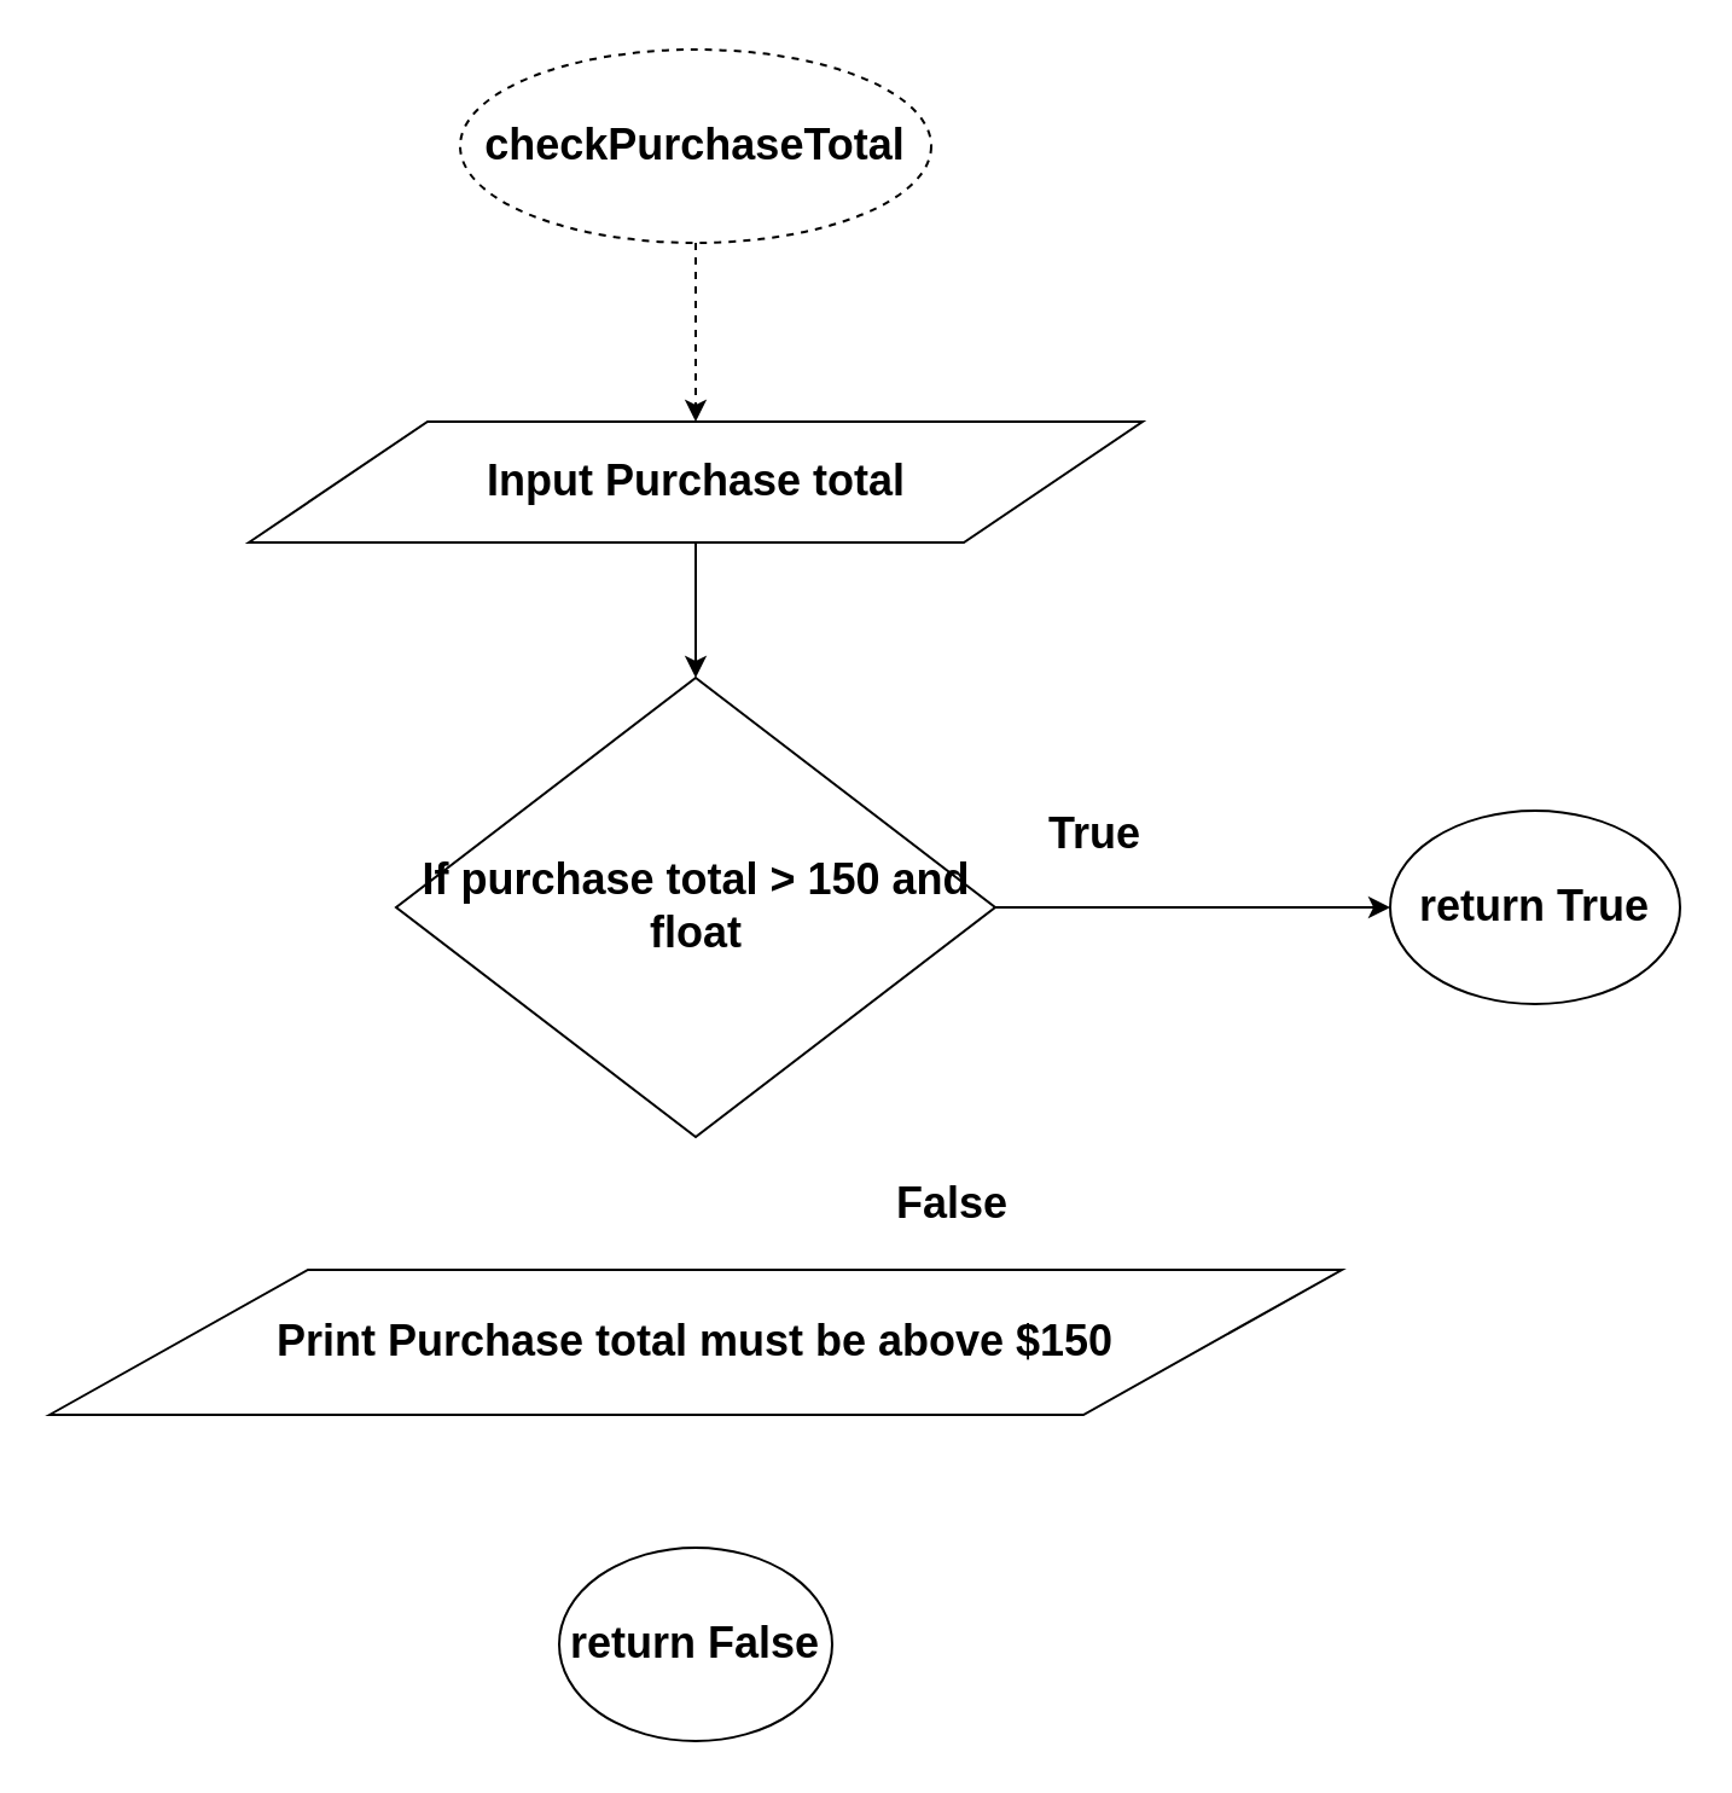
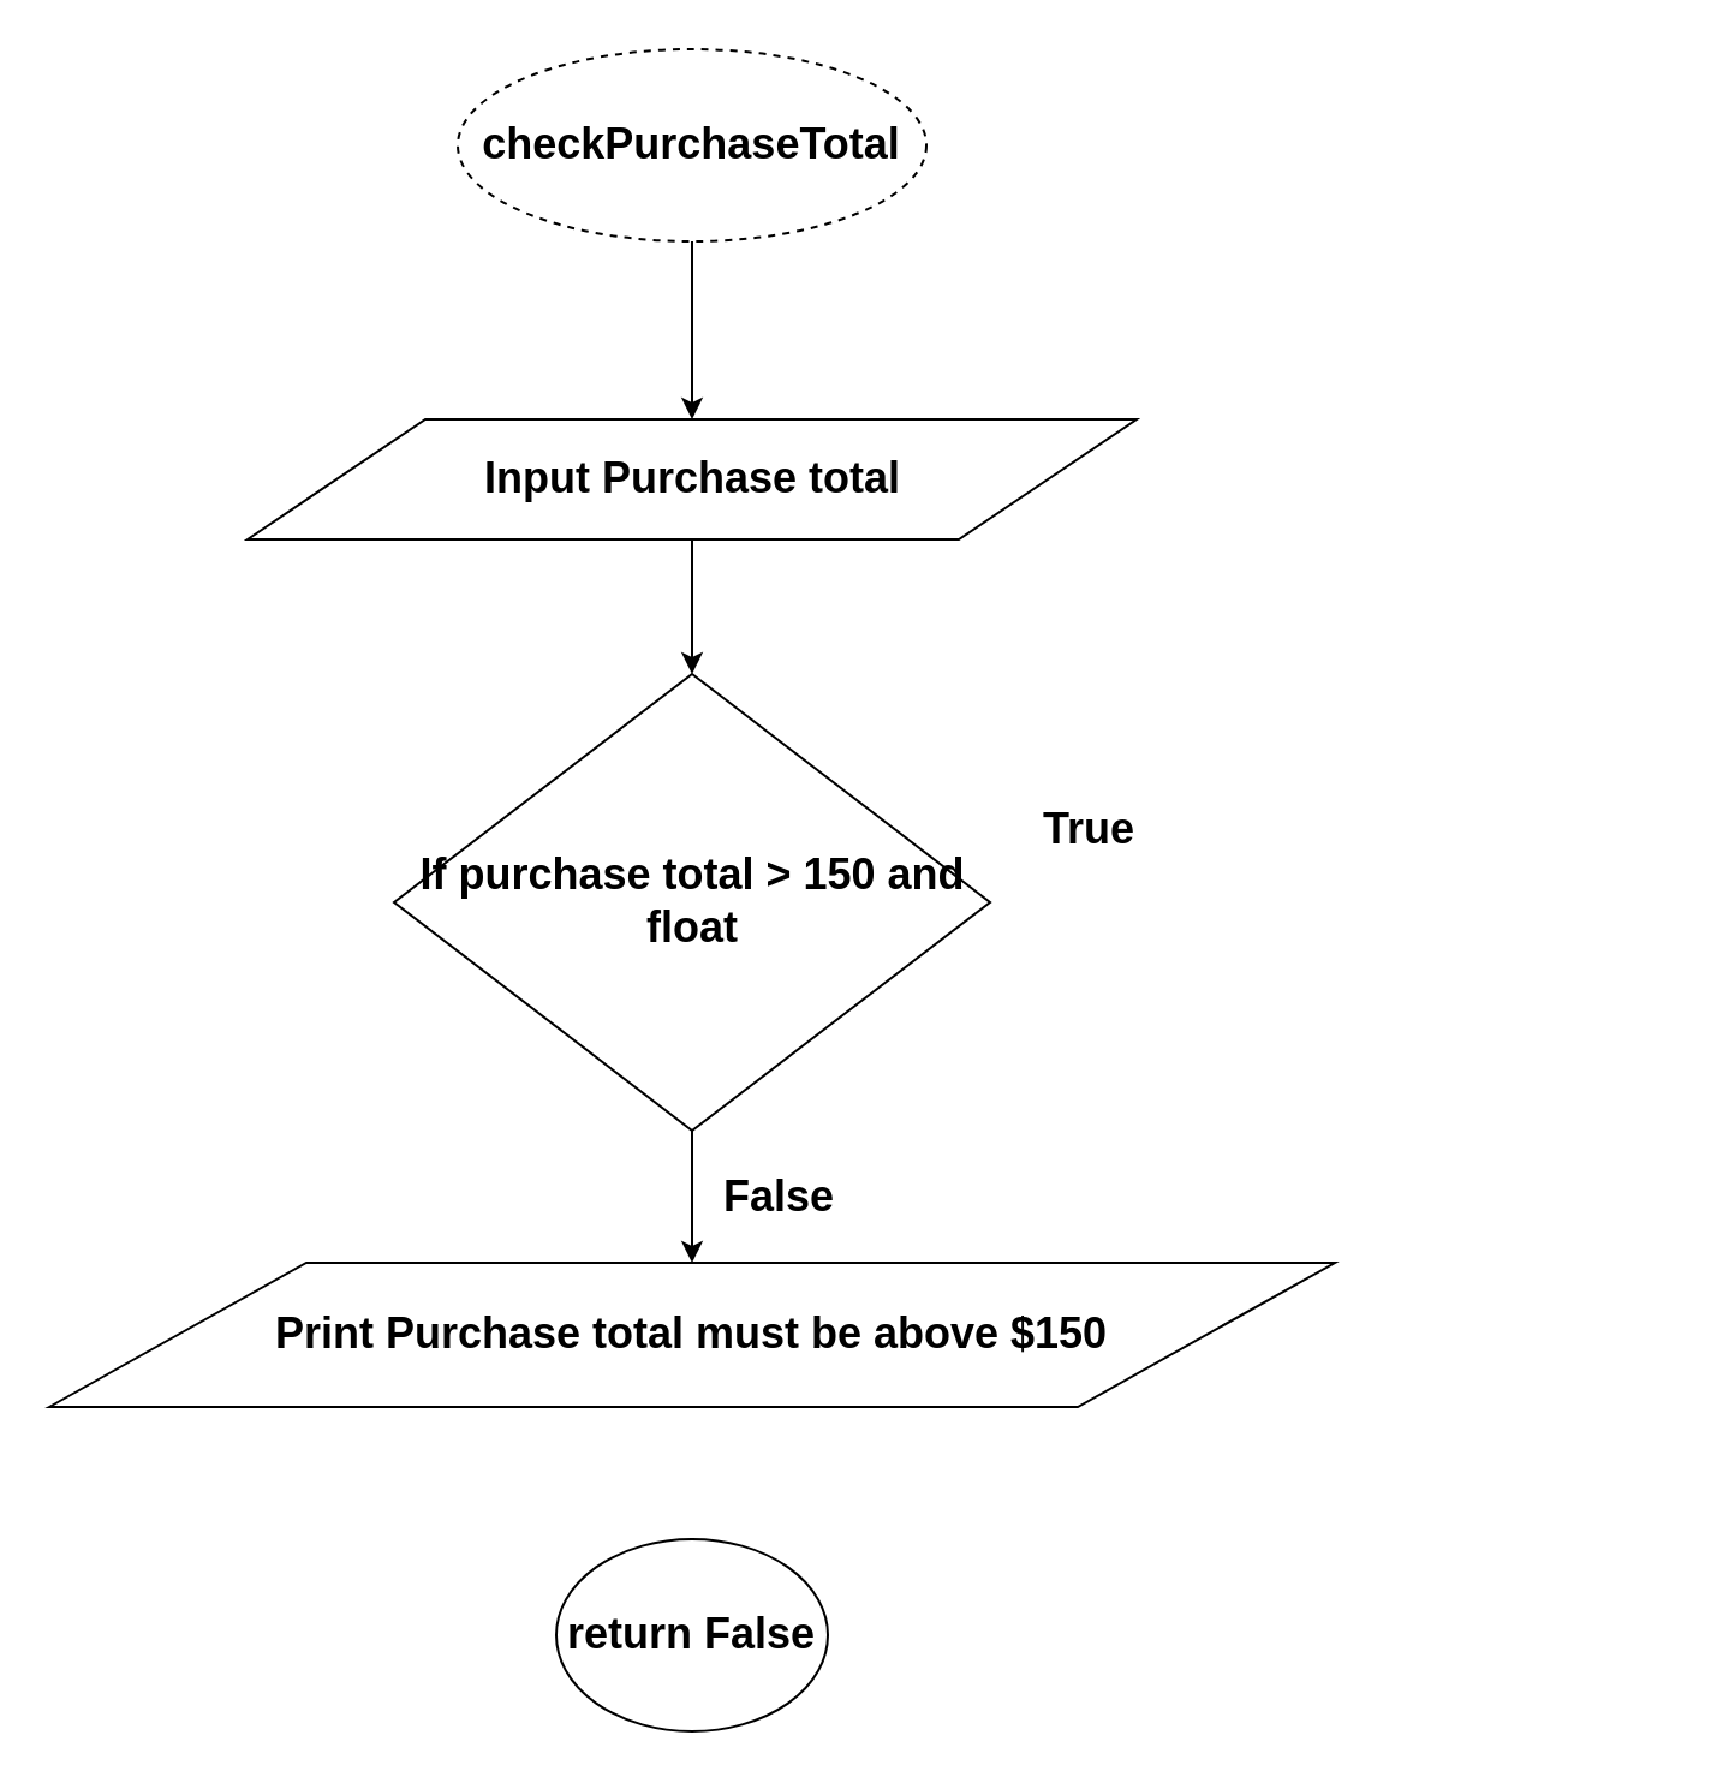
- <mxCell id="7" value="" style="endArrow=classic;html=1;exitX=0.5;exitY=1;exitDx=0;exitDy=0;entryX=0.5;entryY=0;entryDx=0;entryDy=0;dashed=1;" parent="1" source="5" target="9" edge="1"><mxGeometry width="50" height="50" relative="1" as="geometry"><mxPoint x="237.5" y="150" as="sourcePoint" /><mxPoint x="288" y="160" as="targetPoint" /></mxGeometry></mxCell>
+ <mxCell id="7" value="" style="endArrow=classic;html=1;exitX=0.5;exitY=1;exitDx=0;exitDy=0;entryX=0.5;entryY=0;entryDx=0;entryDy=0;" parent="1" source="5" target="9" edge="1"><mxGeometry width="50" height="50" relative="1" as="geometry"><mxPoint x="237.5" y="150" as="sourcePoint" /><mxPoint x="288" y="160" as="targetPoint" /></mxGeometry></mxCell>
- <mxCell id="6" value="" style="endArrow=classic;html=1;exitX=1;exitY=0.5;exitDx=0;exitDy=0;entryX=0;entryY=0.5;entryDx=0;entryDy=0;" parent="1" source="2" target="10" edge="1"><mxGeometry width="50" height="50" relative="1" as="geometry"><mxPoint x="998.5" y="245" as="sourcePoint" /><mxPoint x="605" y="345" as="targetPoint" /></mxGeometry></mxCell>
- <mxCell id="10" value="&lt;font style=&quot;font-size: 18px&quot;&gt;&lt;b&gt;return True&lt;/b&gt;&lt;/font&gt;" style="ellipse;whiteSpace=wrap;html=1;" parent="1" vertex="1"><mxGeometry x="575" y="335" width="120" height="80" as="geometry" /></mxCell>
+ <mxCell id="4" value="" style="endArrow=classic;html=1;exitX=0.5;exitY=1;exitDx=0;exitDy=0;entryX=0.5;entryY=0;entryDx=0;entryDy=0;" parent="1" source="2" target="3" edge="1"><mxGeometry width="50" height="50" relative="1" as="geometry"><mxPoint x="195" y="195" as="sourcePoint" /><mxPoint x="255" y="570" as="targetPoint" /></mxGeometry></mxCell>
- <mxCell id="13" value="&lt;span style=&quot;font-size: 18px&quot;&gt;&lt;b&gt;False&lt;/b&gt;&lt;/span&gt;" style="text;html=1;strokeColor=none;fillColor=none;align=center;verticalAlign=middle;whiteSpace=wrap;rounded=0;fontSize=16;" vertex="1" parent="1"><mxGeometry x="374" y="487.5" width="40" height="20" as="geometry" /></mxCell>
+ <mxCell id="13" value="&lt;span style=&quot;font-size: 18px&quot;&gt;&lt;b&gt;False&lt;/b&gt;&lt;/span&gt;" style="text;html=1;strokeColor=none;fillColor=none;align=center;verticalAlign=middle;whiteSpace=wrap;rounded=0;fontSize=16;" vertex="1" parent="1"><mxGeometry x="304" y="487.5" width="40" height="20" as="geometry" /></mxCell>
